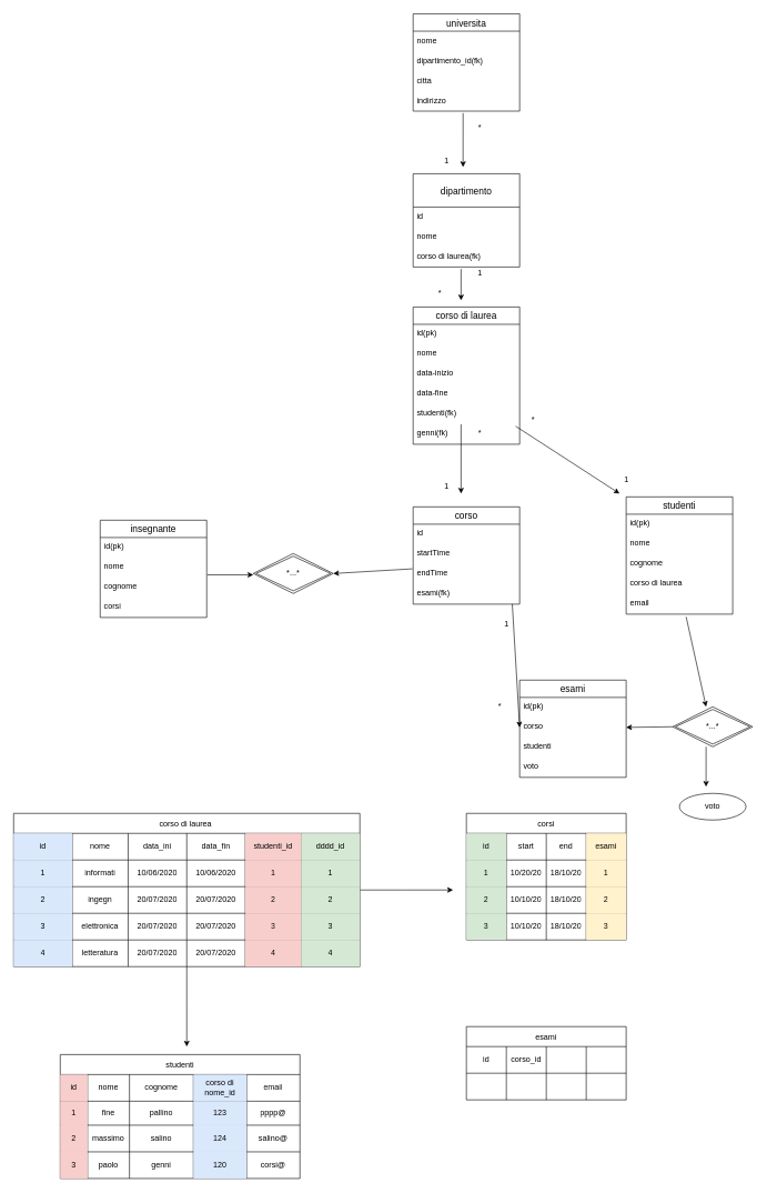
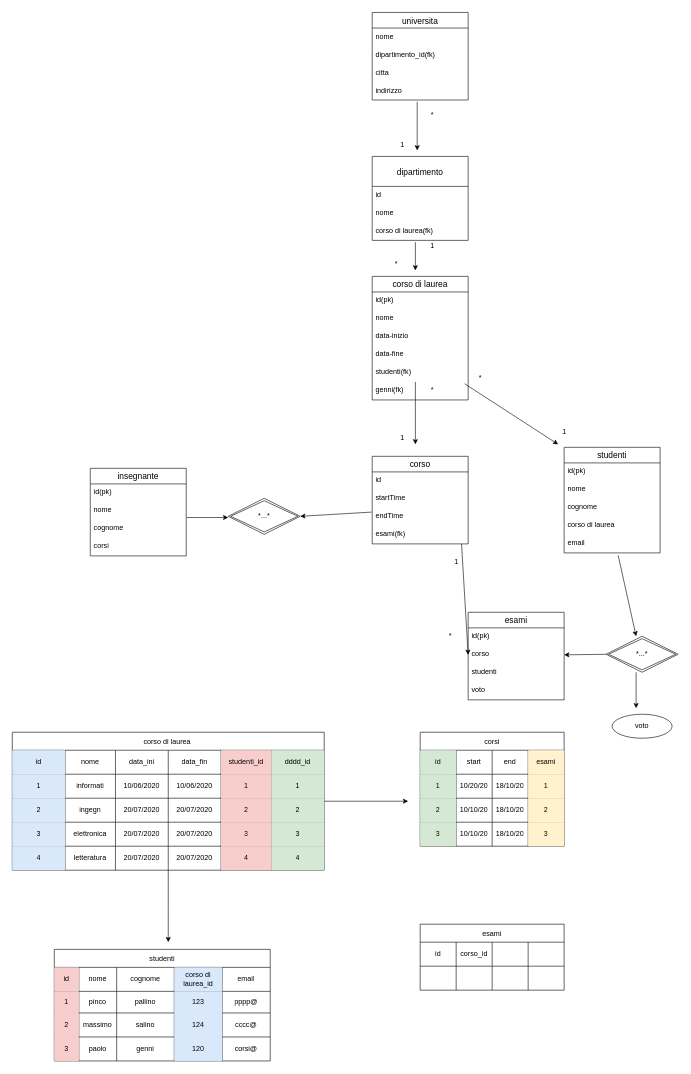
- <mxCell id="99" value="corso di nome_id" style="shape=partialRectangle;html=1;whiteSpace=wrap;connectable=0;overflow=hidden;fillColor=#dae8fc;top=0;left=0;bottom=0;right=0;pointerEvents=1;strokeColor=#6c8ebf;" parent="95" vertex="1"><mxGeometry x="200" width="80" height="40" as="geometry"><mxRectangle width="80" height="40" as="alternateBounds" /></mxGeometry></mxCell>
+ <mxCell id="99" value="corso di laurea_id" style="shape=partialRectangle;html=1;whiteSpace=wrap;connectable=0;overflow=hidden;fillColor=#dae8fc;top=0;left=0;bottom=0;right=0;pointerEvents=1;strokeColor=#6c8ebf;" parent="95" vertex="1"><mxGeometry x="200" width="80" height="40" as="geometry"><mxRectangle width="80" height="40" as="alternateBounds" /></mxGeometry></mxCell>
- <mxCell id="103" value="fine" style="shape=partialRectangle;html=1;whiteSpace=wrap;connectable=0;overflow=hidden;fillColor=none;top=0;left=0;bottom=0;right=0;pointerEvents=1;" parent="101" vertex="1"><mxGeometry x="41" width="63" height="36" as="geometry"><mxRectangle width="63" height="36" as="alternateBounds" /></mxGeometry></mxCell>
+ <mxCell id="103" value="pinco" style="shape=partialRectangle;html=1;whiteSpace=wrap;connectable=0;overflow=hidden;fillColor=none;top=0;left=0;bottom=0;right=0;pointerEvents=1;" parent="101" vertex="1"><mxGeometry x="41" width="63" height="36" as="geometry"><mxRectangle width="63" height="36" as="alternateBounds" /></mxGeometry></mxCell>
- <mxCell id="112" value="salino@" style="shape=partialRectangle;html=1;whiteSpace=wrap;connectable=0;overflow=hidden;fillColor=none;top=0;left=0;bottom=0;right=0;pointerEvents=1;" parent="107" vertex="1"><mxGeometry x="280" width="80" height="40" as="geometry"><mxRectangle width="80" height="40" as="alternateBounds" /></mxGeometry></mxCell>
+ <mxCell id="112" value="cccc@" style="shape=partialRectangle;html=1;whiteSpace=wrap;connectable=0;overflow=hidden;fillColor=none;top=0;left=0;bottom=0;right=0;pointerEvents=1;" parent="107" vertex="1"><mxGeometry x="280" width="80" height="40" as="geometry"><mxRectangle width="80" height="40" as="alternateBounds" /></mxGeometry></mxCell>
